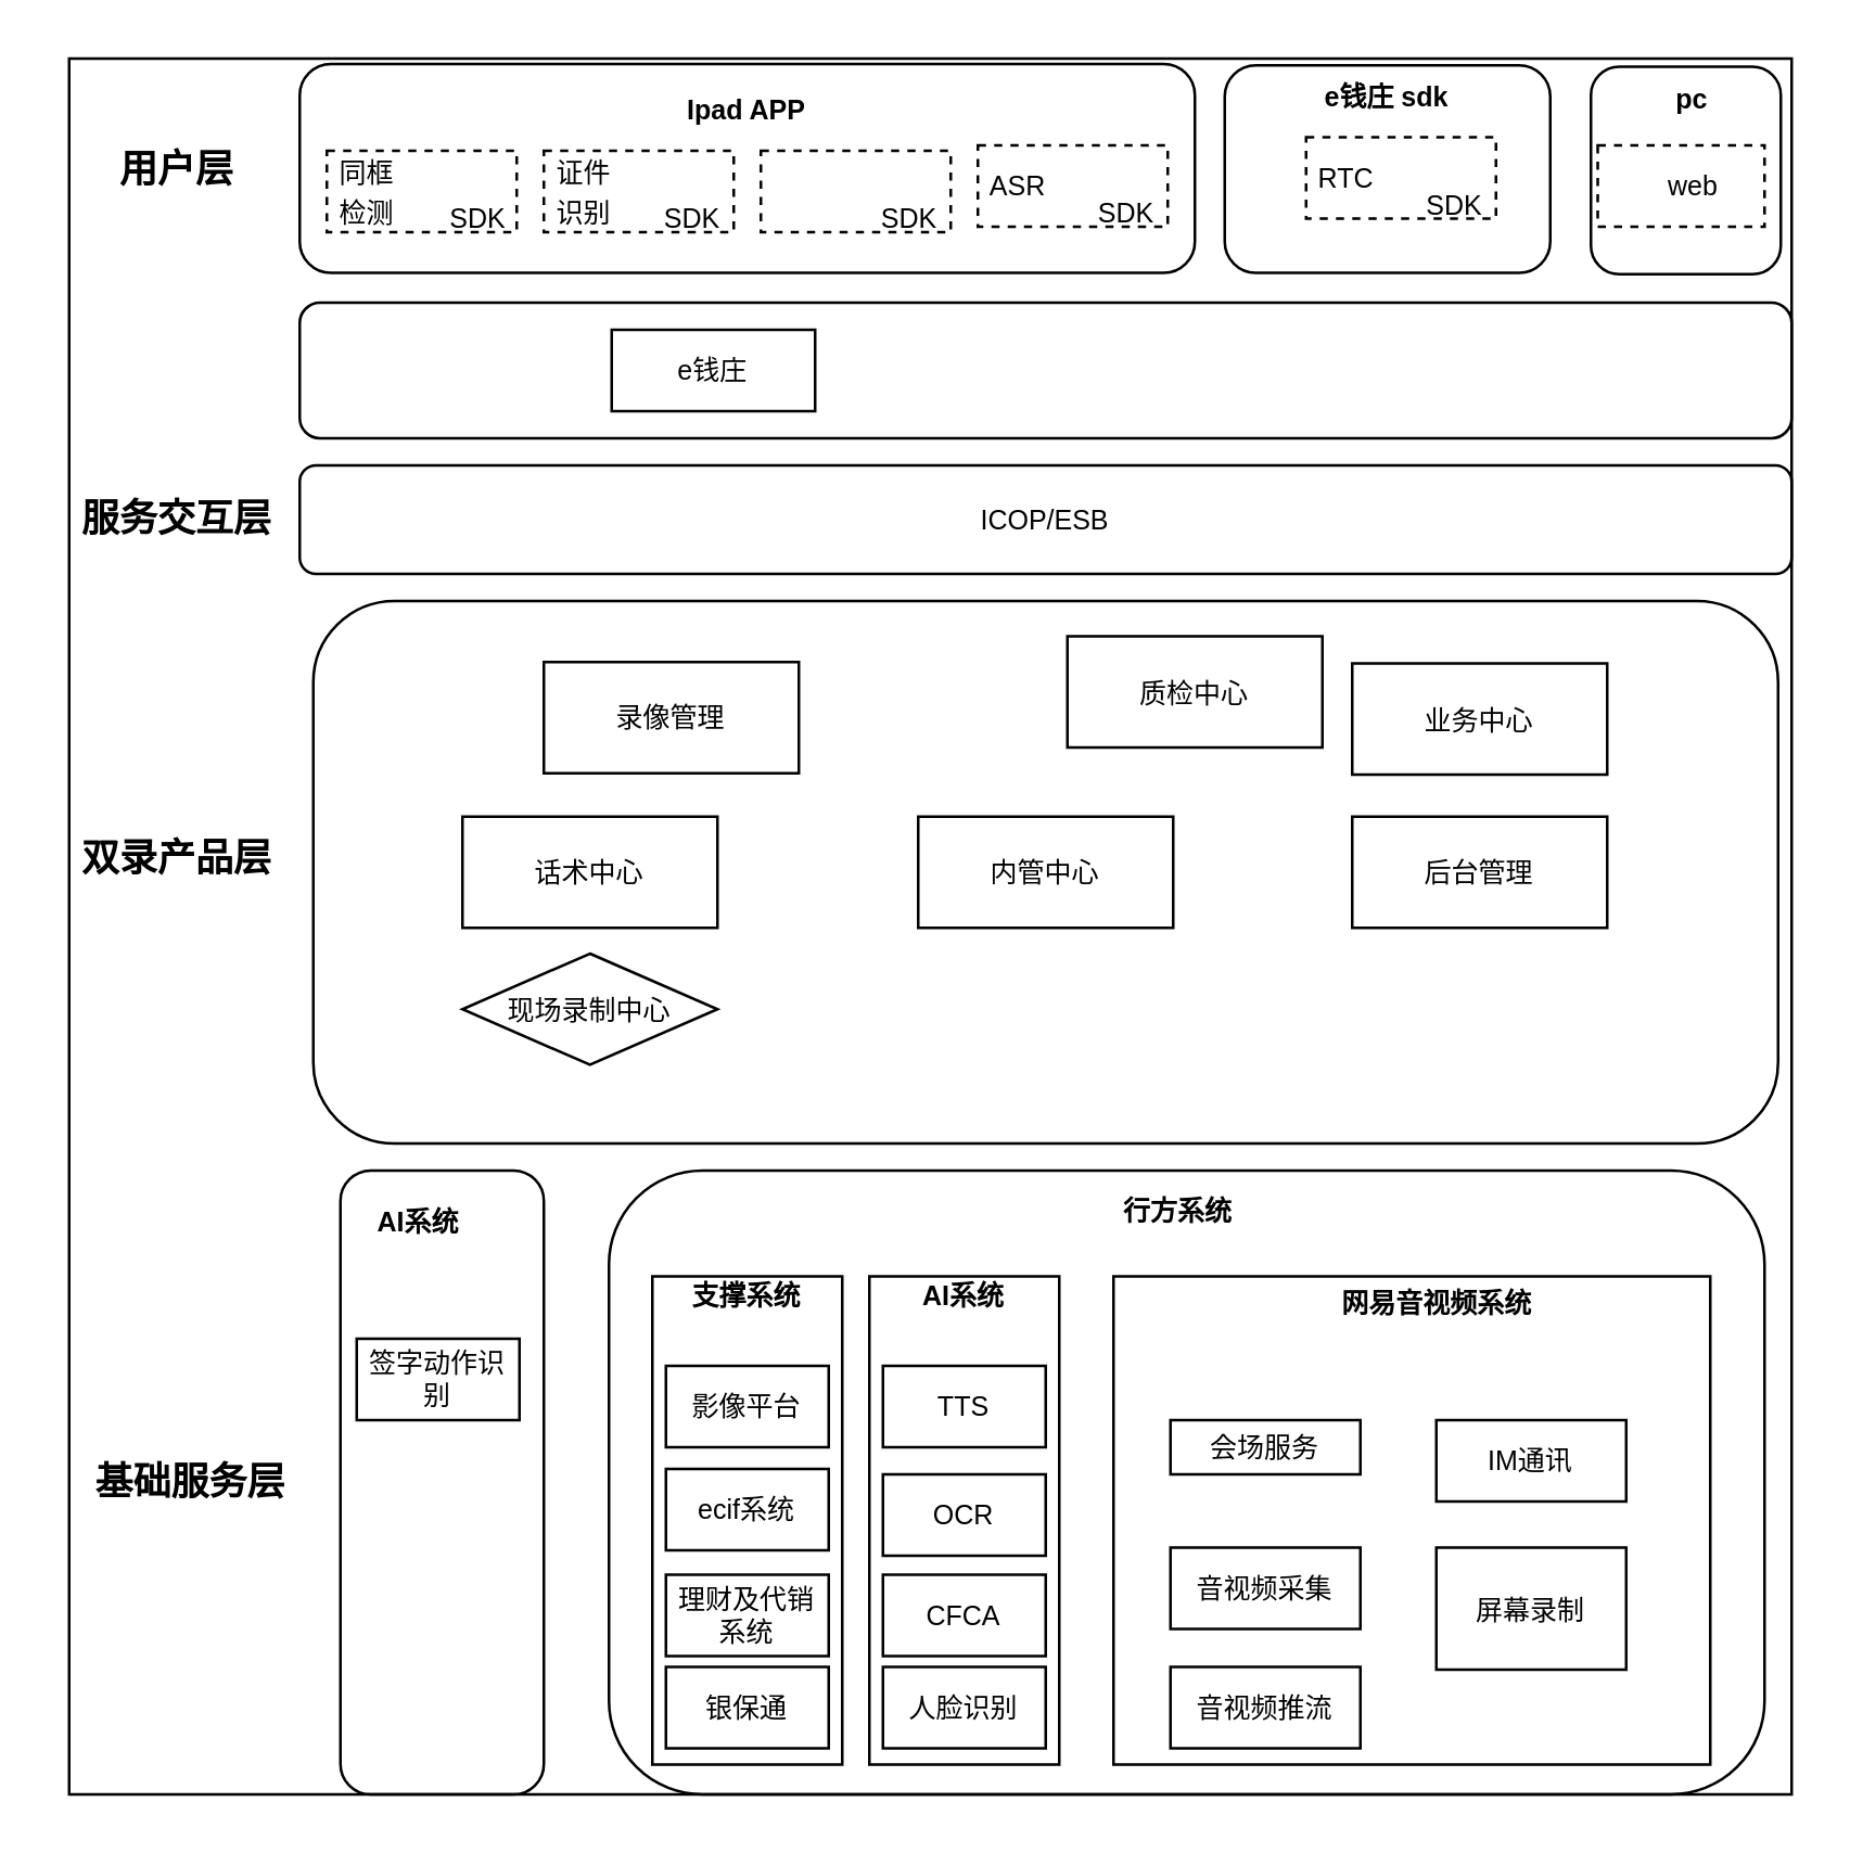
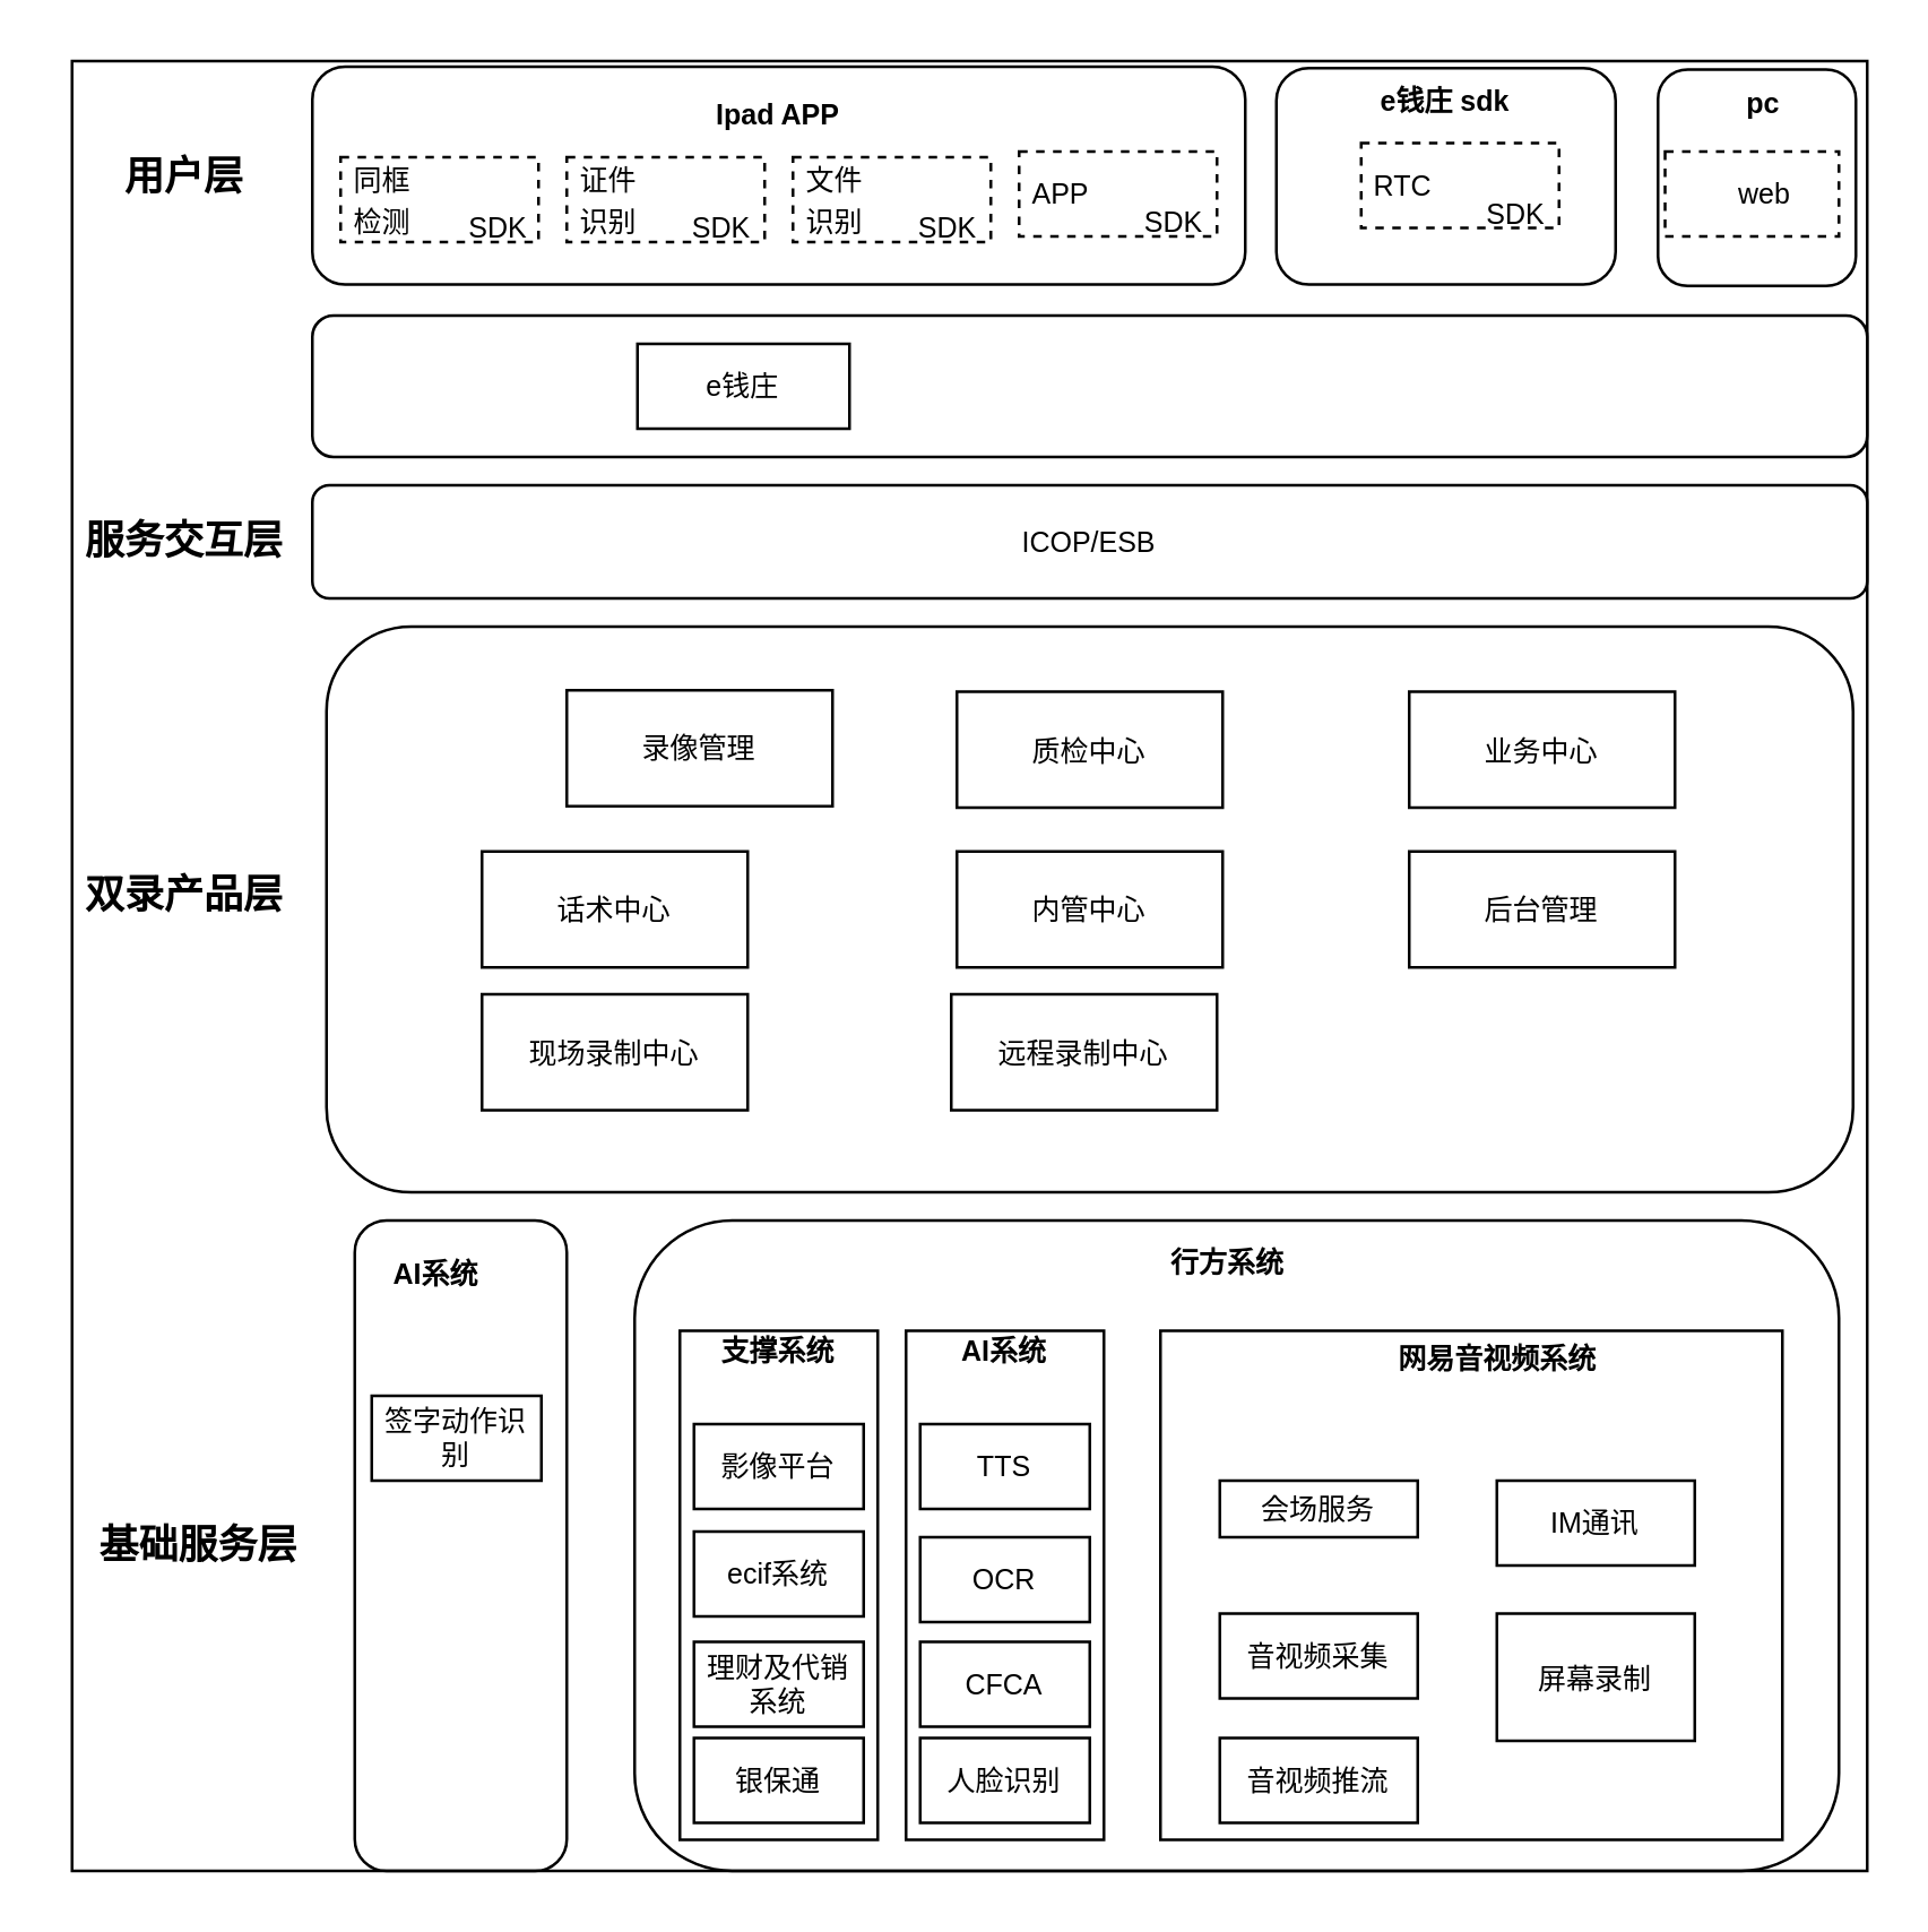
- <mxCell id="18" value="&lt;span style=&quot;font-size: 10px;&quot;&gt;ASR&lt;/span&gt;" style="text;html=1;strokeColor=none;fillColor=none;align=center;verticalAlign=middle;whiteSpace=wrap;rounded=0;" vertex="1" parent="16"><mxGeometry width="30" height="30" as="geometry" /></mxCell>
+ <mxCell id="18" value="&lt;span style=&quot;font-size: 10px;&quot;&gt;APP&lt;/span&gt;" style="text;html=1;strokeColor=none;fillColor=none;align=center;verticalAlign=middle;whiteSpace=wrap;rounded=0;" vertex="1" parent="16"><mxGeometry width="30" height="30" as="geometry" /></mxCell>
+ <mxCell id="14" value="&lt;span style=&quot;font-size: 10px;&quot;&gt;文件识别&lt;/span&gt;" style="text;html=1;strokeColor=none;fillColor=none;align=center;verticalAlign=middle;whiteSpace=wrap;rounded=0;" vertex="1" parent="12"><mxGeometry width="30" height="30" as="geometry" /></mxCell>
- <mxCell id="34" value="质检中心" style="rounded=0;whiteSpace=wrap;html=1;fontSize=10;fillColor=none;" vertex="1" parent="1"><mxGeometry x="393" y="234" width="94" height="41" as="geometry" /></mxCell>
+ <mxCell id="34" value="质检中心" style="rounded=0;whiteSpace=wrap;html=1;fontSize=10;fillColor=none;" vertex="1" parent="1"><mxGeometry x="338" y="244" width="94" height="41" as="geometry" /></mxCell>
- <mxCell id="39" value="现场录制中心" style="rhombus;whiteSpace=wrap;html=1;fontSize=10;fillColor=none;" vertex="1" parent="1"><mxGeometry x="170" y="351" width="94" height="41" as="geometry" /></mxCell>
+ <mxCell id="39" value="现场录制中心" style="rounded=0;whiteSpace=wrap;html=1;fontSize=10;fillColor=none;" vertex="1" parent="1"><mxGeometry x="170" y="351" width="94" height="41" as="geometry" /></mxCell>
+ <mxCell id="40" value="远程录制中心" style="rounded=0;whiteSpace=wrap;html=1;fontSize=10;fillColor=none;" vertex="1" parent="1"><mxGeometry x="336" y="351" width="94" height="41" as="geometry" /></mxCell>
